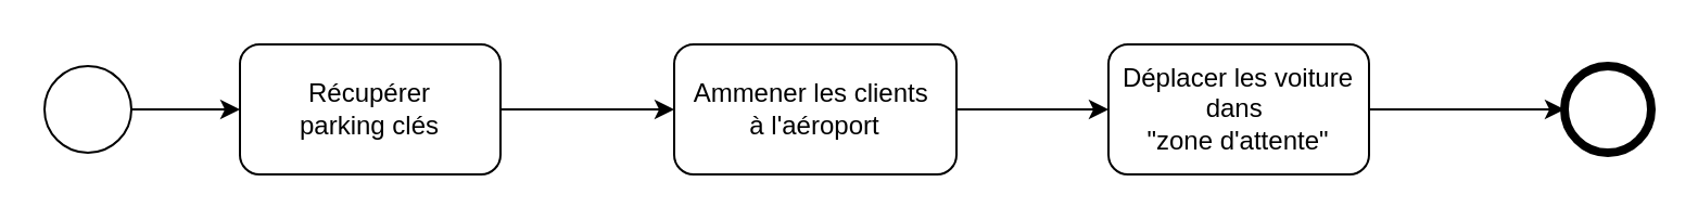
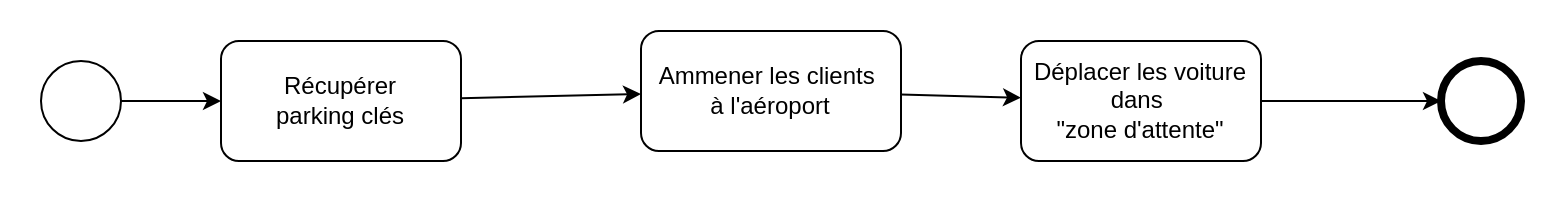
- <mxCell id="8" value="Ammener les clients&amp;nbsp;&lt;br&gt;à l'aéroport" style="rounded=1;whiteSpace=wrap;html=1;" vertex="1" parent="1"><mxGeometry x="310" y="20" width="130" height="60" as="geometry" /></mxCell>
+ <mxCell id="8" value="Ammener les clients&amp;nbsp;&lt;br&gt;à l'aéroport" style="rounded=1;whiteSpace=wrap;html=1;" vertex="1" parent="1"><mxGeometry x="320" y="15" width="130" height="60" as="geometry" /></mxCell>
